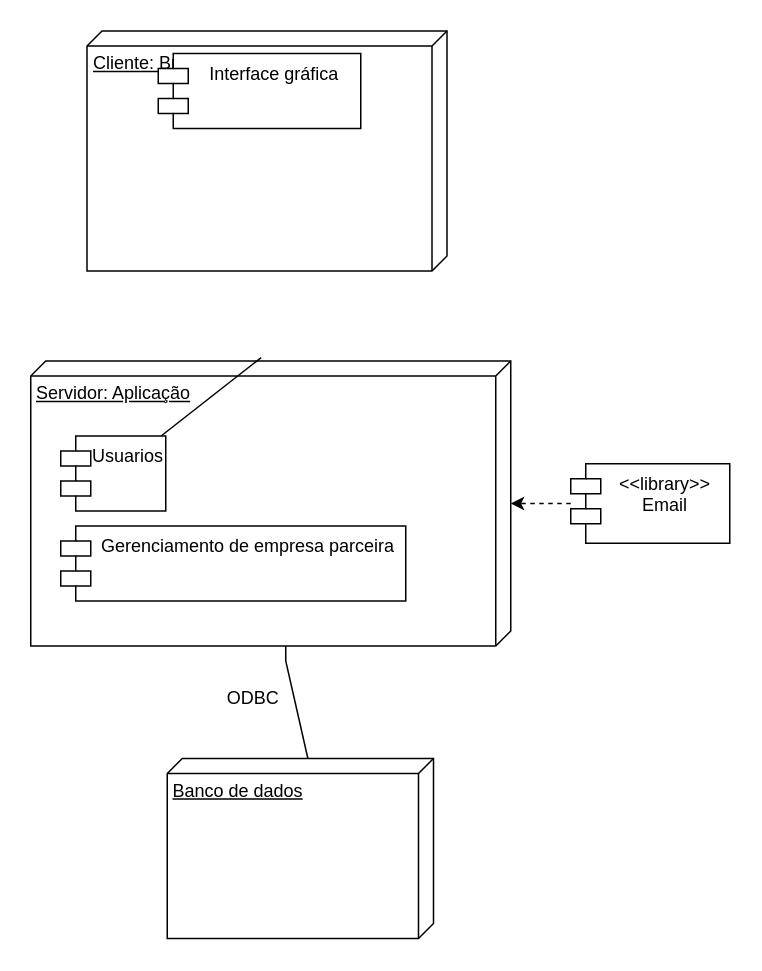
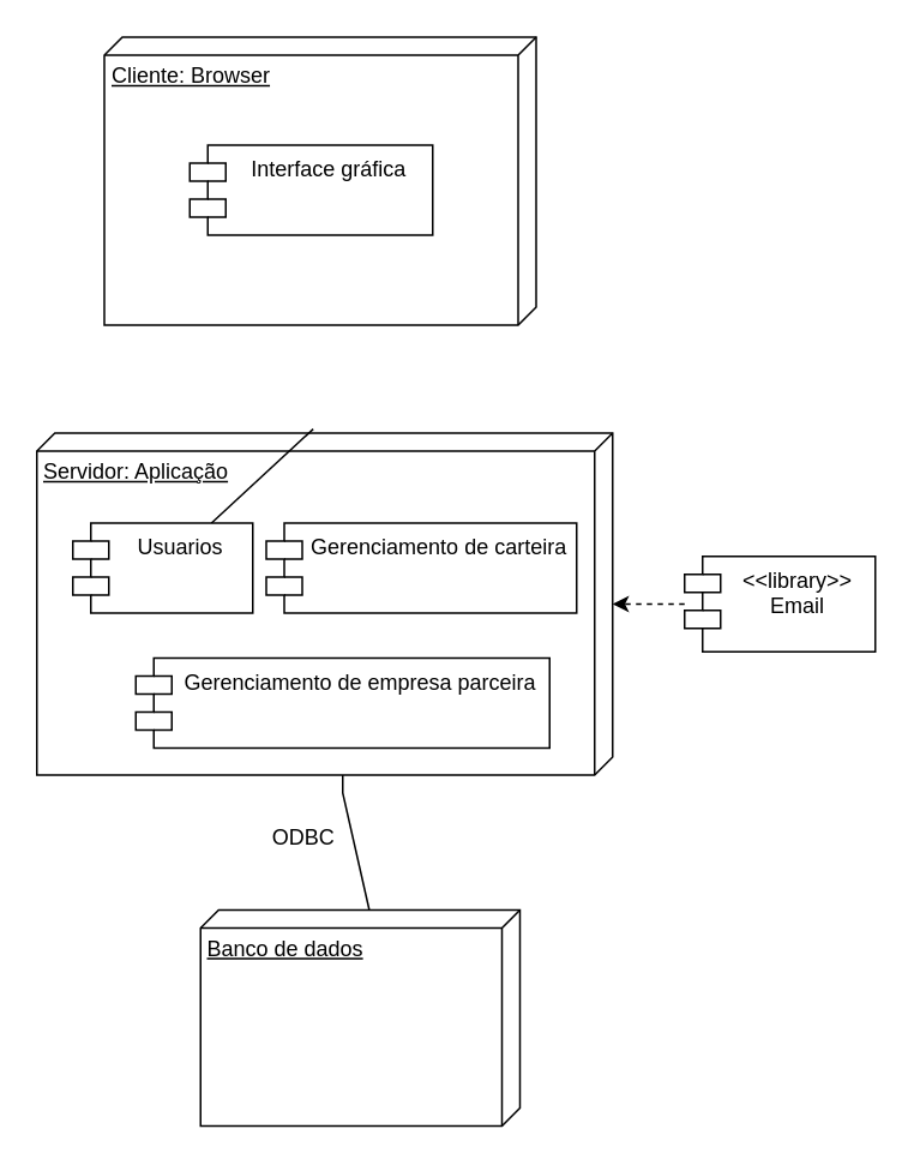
- <mxCell id="5" value="Interface gráfica" style="shape=module;align=left;spacingLeft=20;align=center;verticalAlign=top;" vertex="1" parent="1"><mxGeometry x="105" y="35" width="135" height="50" as="geometry" /></mxCell>
+ <mxCell id="5" value="Interface gráfica" style="shape=module;align=left;spacingLeft=20;align=center;verticalAlign=top;" vertex="1" parent="1"><mxGeometry x="105" y="80" width="135" height="50" as="geometry" /></mxCell>
- <mxCell id="8" value="Usuarios" style="shape=module;align=left;spacingLeft=20;align=center;verticalAlign=top;" vertex="1" parent="1"><mxGeometry x="40" y="290" width="70" height="50" as="geometry" /></mxCell>
+ <mxCell id="8" value="Usuarios" style="shape=module;align=left;spacingLeft=20;align=center;verticalAlign=top;" vertex="1" parent="1"><mxGeometry x="40" y="290" width="100" height="50" as="geometry" /></mxCell>
+ <mxCell id="9" value="Gerenciamento de carteira&#10;" style="shape=module;align=left;spacingLeft=20;align=center;verticalAlign=top;" vertex="1" parent="1"><mxGeometry x="147.5" y="290" width="172.5" height="50" as="geometry" /></mxCell>
- <mxCell id="10" value="Gerenciamento de empresa parceira" style="shape=module;align=left;spacingLeft=20;align=center;verticalAlign=top;" vertex="1" parent="1"><mxGeometry x="40" y="350" width="230" height="50" as="geometry" /></mxCell>
+ <mxCell id="10" value="Gerenciamento de empresa parceira" style="shape=module;align=left;spacingLeft=20;align=center;verticalAlign=top;" vertex="1" parent="1"><mxGeometry x="75" y="365" width="230" height="50" as="geometry" /></mxCell>
